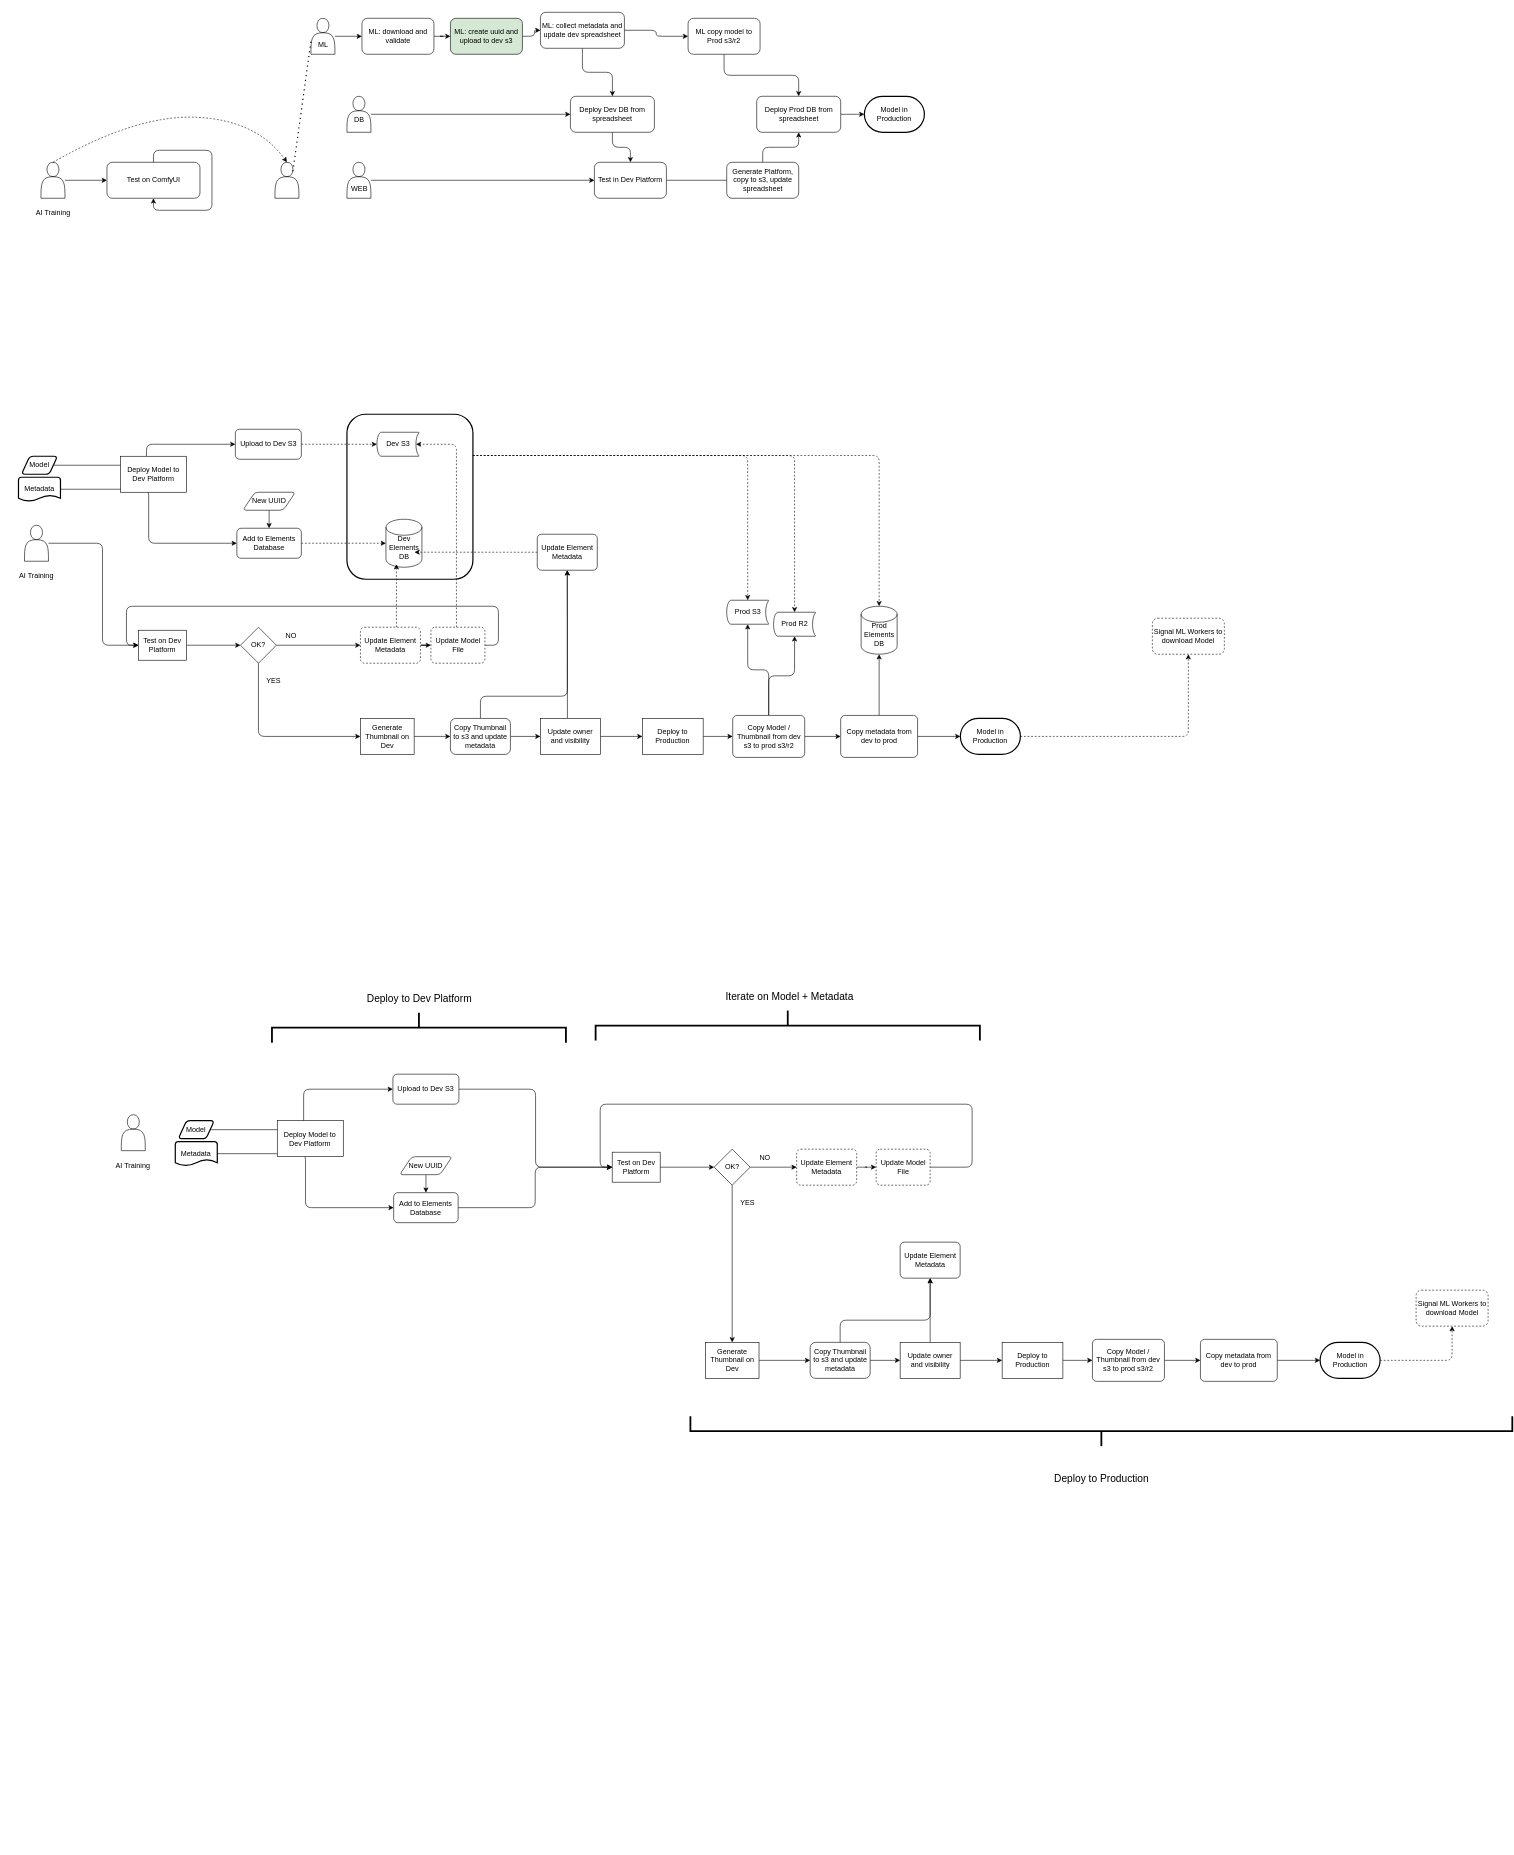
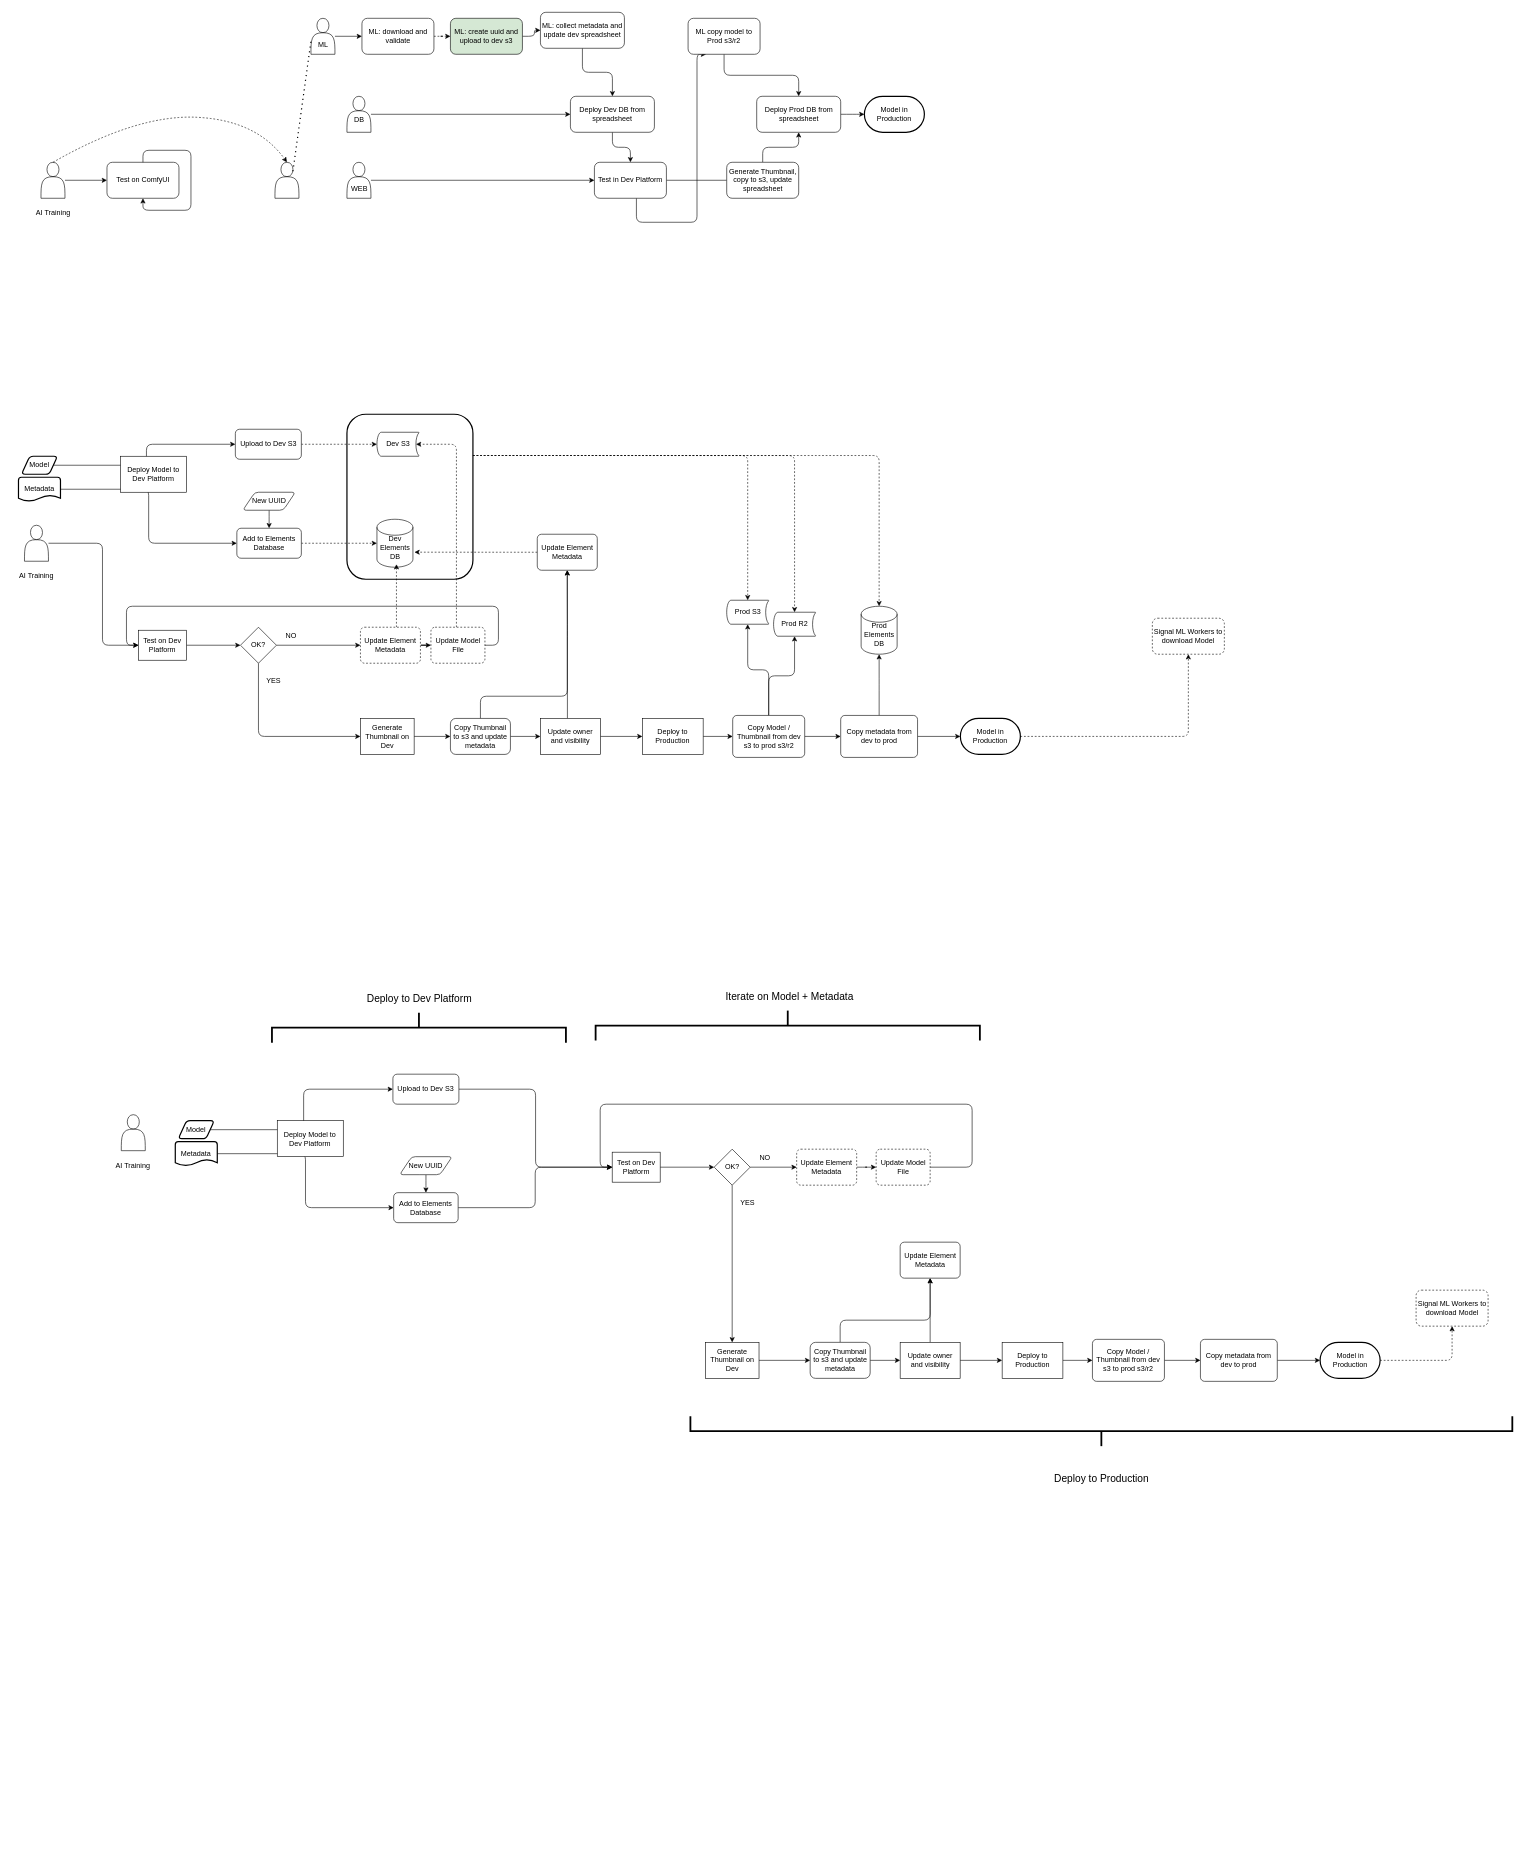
- <mxCell id="9" style="edgeStyle=orthogonalEdgeStyle;rounded=1;orthogonalLoop=1;jettySize=auto;html=1;entryX=0;entryY=0.5;entryDx=0;entryDy=0;" edge="1" parent="1" source="11" target="93"><mxGeometry relative="1" as="geometry" /></mxCell>
- <mxCell id="7" style="edgeStyle=orthogonalEdgeStyle;rounded=1;orthogonalLoop=1;jettySize=auto;html=1;entryX=0;entryY=0.5;entryDx=0;entryDy=0;" edge="1" parent="1" source="8" target="15"><mxGeometry relative="1" as="geometry" /></mxCell>
+ <mxCell id="7" style="edgeStyle=orthogonalEdgeStyle;rounded=1;orthogonalLoop=1;jettySize=auto;html=1;entryX=0;entryY=0.5;entryDx=0;entryDy=0;dashed=1;" edge="1" parent="1" source="8" target="15"><mxGeometry relative="1" as="geometry" /></mxCell>
- <mxCell id="4" value="Test on ComfyUI" style="rounded=1;whiteSpace=wrap;html=1;" vertex="1" parent="1"><mxGeometry x="177.5" y="270" width="155" height="60" as="geometry" /></mxCell>
+ <mxCell id="4" value="Test on ComfyUI" style="rounded=1;whiteSpace=wrap;html=1;" vertex="1" parent="1"><mxGeometry x="177.5" y="270" width="120" height="60" as="geometry" /></mxCell>
- <mxCell id="90" value="Generate Platform, copy to s3, update spreadsheet" style="rounded=1;whiteSpace=wrap;html=1;" vertex="1" parent="1"><mxGeometry x="1210.5" y="270" width="120" height="60" as="geometry" /></mxCell>
+ <mxCell id="90" value="Generate Thumbnail, copy to s3, update spreadsheet" style="rounded=1;whiteSpace=wrap;html=1;" vertex="1" parent="1"><mxGeometry x="1210.5" y="270" width="120" height="60" as="geometry" /></mxCell>
+ <mxCell id="17" style="edgeStyle=orthogonalEdgeStyle;rounded=1;orthogonalLoop=1;jettySize=auto;html=1;entryX=0.25;entryY=1;entryDx=0;entryDy=0;" edge="1" parent="1" source="18" target="93"><mxGeometry relative="1" as="geometry"><Array as="points"><mxPoint x="1060" y="370" /><mxPoint x="1161" y="370" /></Array></mxGeometry></mxCell>
- <mxCell id="20" value="&lt;br&gt;Dev Elements DB" style="strokeWidth=1;html=1;shape=mxgraph.flowchart.database;whiteSpace=wrap;rounded=1;" vertex="1" parent="1"><mxGeometry x="642.5" y="865" width="60" height="80" as="geometry" /></mxCell>
+ <mxCell id="20" value="&lt;br&gt;Dev Elements DB" style="strokeWidth=1;html=1;shape=mxgraph.flowchart.database;whiteSpace=wrap;rounded=1;" vertex="1" parent="1"><mxGeometry x="627.5" y="865" width="60" height="80" as="geometry" /></mxCell>
